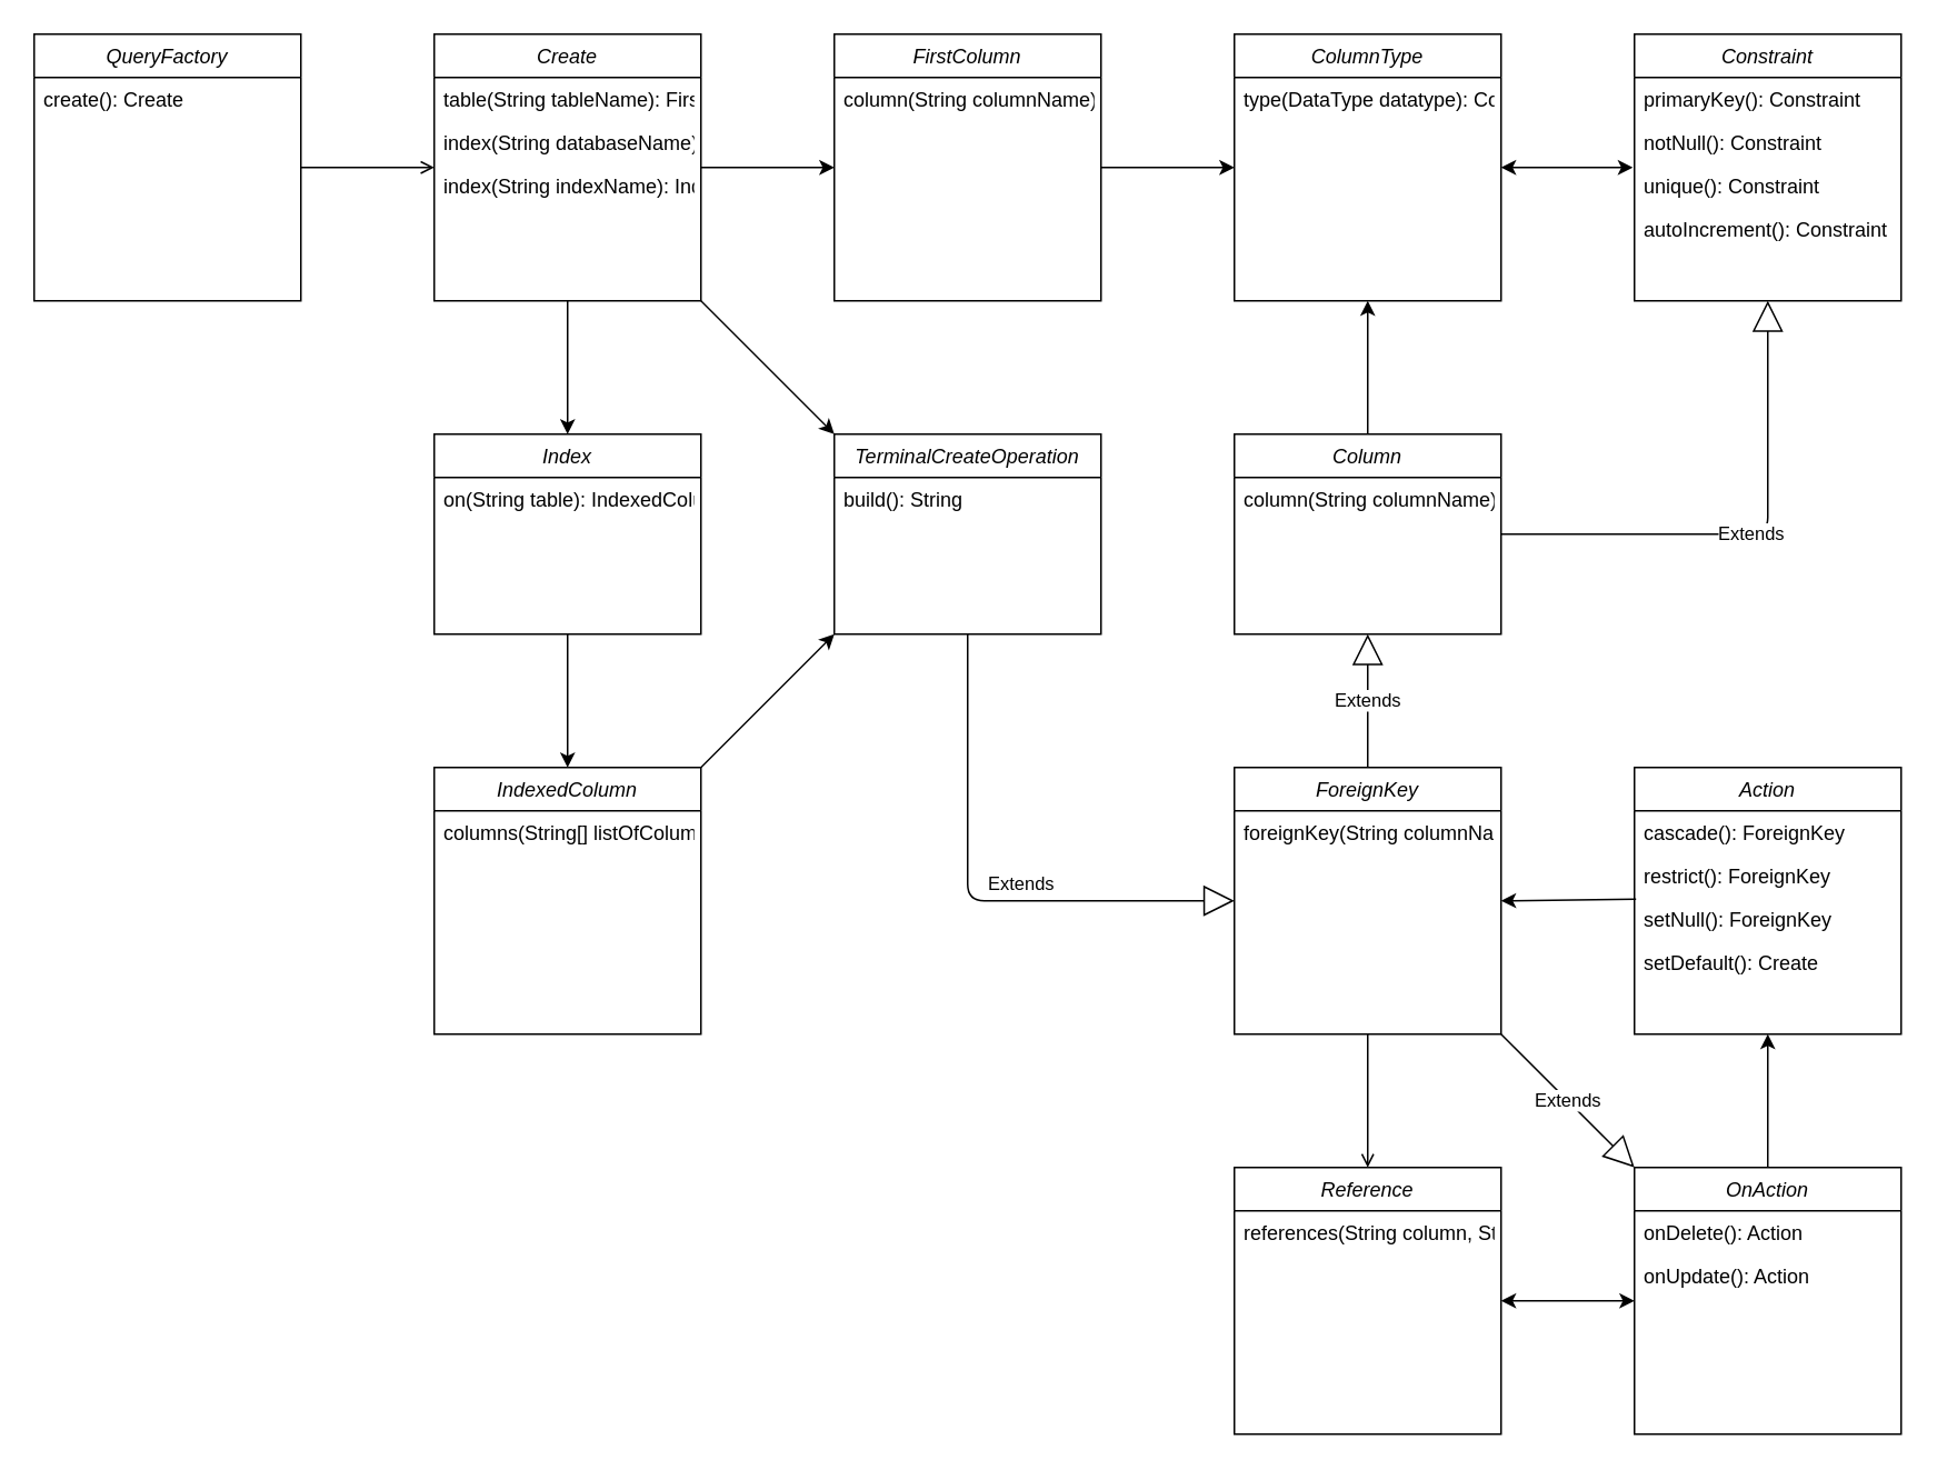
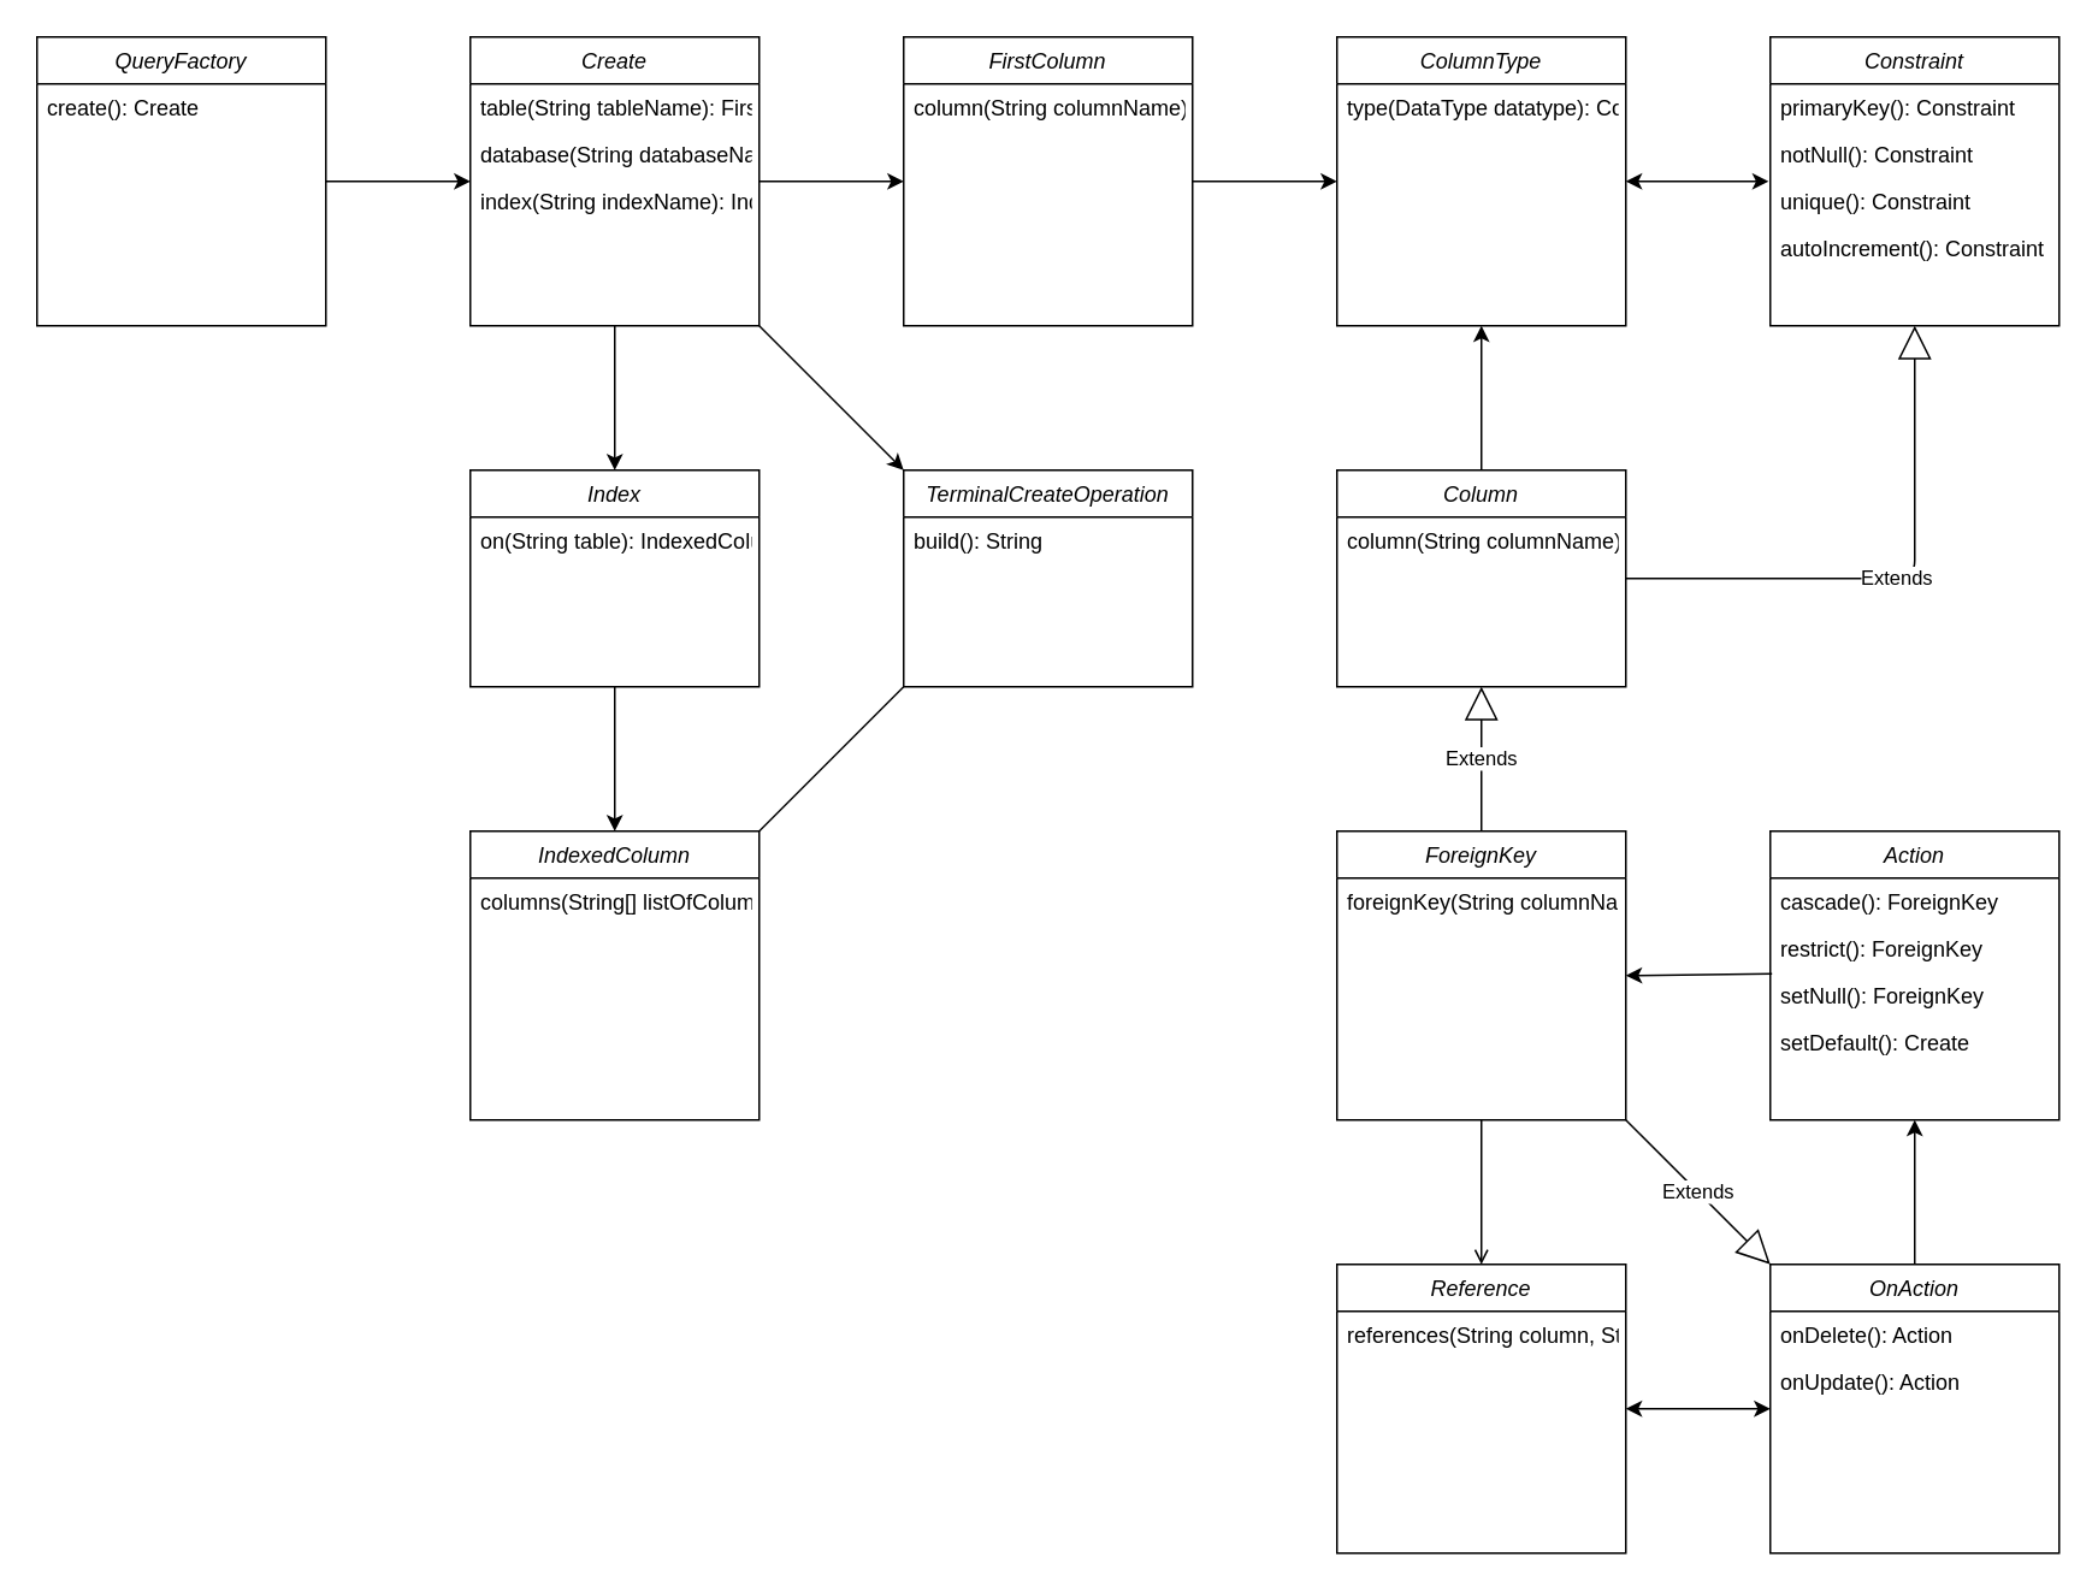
- <mxCell id="6" value="index(String databaseName): TerminalOperation" style="text;align=left;verticalAlign=top;spacingLeft=4;spacingRight=4;overflow=hidden;rotatable=0;points=[[0,0.5],[1,0.5]];portConstraint=eastwest;" parent="4" vertex="1"><mxGeometry y="52" width="160" height="26" as="geometry" /></mxCell>
+ <mxCell id="6" value="database(String databaseName): TerminalOperation" style="text;align=left;verticalAlign=top;spacingLeft=4;spacingRight=4;overflow=hidden;rotatable=0;points=[[0,0.5],[1,0.5]];portConstraint=eastwest;" parent="4" vertex="1"><mxGeometry y="52" width="160" height="26" as="geometry" /></mxCell>
- <mxCell id="8" value="" style="endArrow=open;html=1;entryX=0;entryY=0.5;entryDx=0;entryDy=0;exitX=1;exitY=0.5;exitDx=0;exitDy=0;" parent="1" source="2" target="4" edge="1"><mxGeometry width="50" height="50" relative="1" as="geometry"><mxPoint x="240" y="180" as="sourcePoint" /><mxPoint x="180" y="67" as="targetPoint" /></mxGeometry></mxCell>
+ <mxCell id="8" value="" style="endArrow=classic;html=1;entryX=0;entryY=0.5;entryDx=0;entryDy=0;exitX=1;exitY=0.5;exitDx=0;exitDy=0;" parent="1" source="2" target="4" edge="1"><mxGeometry width="50" height="50" relative="1" as="geometry"><mxPoint x="240" y="180" as="sourcePoint" /><mxPoint x="180" y="67" as="targetPoint" /></mxGeometry></mxCell>
- <mxCell id="41" value="" style="endArrow=classic;html=1;entryX=0;entryY=1;entryDx=0;entryDy=0;exitX=1;exitY=0;exitDx=0;exitDy=0;" parent="1" source="37" target="17" edge="1"><mxGeometry width="50" height="50" relative="1" as="geometry"><mxPoint x="430" y="190" as="sourcePoint" /><mxPoint x="510" y="270" as="targetPoint" /></mxGeometry></mxCell>
+ <mxCell id="41" value="" style="endArrow=none;html=1;entryX=0;entryY=1;entryDx=0;entryDy=0;exitX=1;exitY=0;exitDx=0;exitDy=0;" parent="1" source="37" target="17" edge="1"><mxGeometry width="50" height="50" relative="1" as="geometry"><mxPoint x="430" y="190" as="sourcePoint" /><mxPoint x="510" y="270" as="targetPoint" /></mxGeometry></mxCell>
- <mxCell id="34" value="Extends" style="endArrow=block;endSize=16;endFill=0;html=1;entryX=0;entryY=0.5;entryDx=0;entryDy=0;exitX=0.5;exitY=1;exitDx=0;exitDy=0;" parent="1" source="17" target="30" edge="1"><mxGeometry x="0.2" y="10" width="160" relative="1" as="geometry"><mxPoint x="830" y="470" as="sourcePoint" /><mxPoint x="830" y="390" as="targetPoint" /><Array as="points"><mxPoint x="580" y="540" /></Array><mxPoint as="offset" /></mxGeometry></mxCell>
